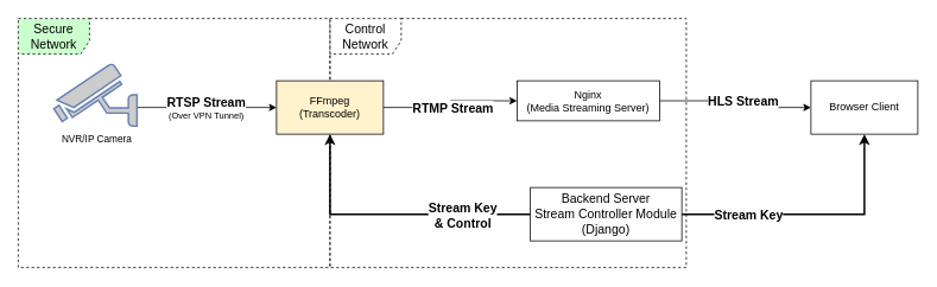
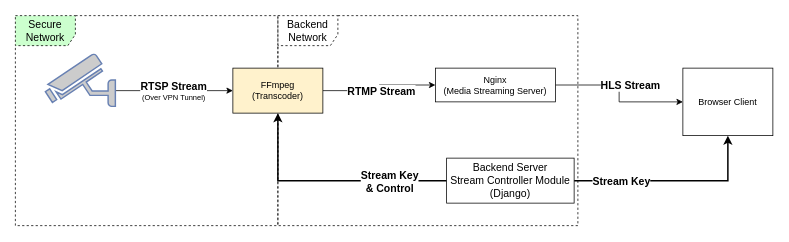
- <mxCell id="2" value="Control&lt;br&gt;Network" style="shape=umlFrame;whiteSpace=wrap;html=1;fontSize=14;dashed=1;width=80;height=40;" vertex="1" parent="1"><mxGeometry x="370" y="20" width="400" height="280" as="geometry" /></mxCell>
+ <mxCell id="2" value="Backend&lt;br&gt;Network" style="shape=umlFrame;whiteSpace=wrap;html=1;fontSize=14;dashed=1;width=80;height=40;" vertex="1" parent="1"><mxGeometry x="370" y="20" width="400" height="280" as="geometry" /></mxCell>
- <mxCell id="13" value="Browser Client" style="whiteSpace=wrap;html=1;rounded=0;" vertex="1" parent="1"><mxGeometry x="910" y="90" width="120" height="60" as="geometry" /></mxCell>
+ <mxCell id="13" value="Browser Client" style="whiteSpace=wrap;html=1;rounded=0;" vertex="1" parent="1"><mxGeometry x="910" y="90" width="120" height="90" as="geometry" /></mxCell>
- <mxCell id="19" value="&lt;font style=&quot;font-size: 11px;&quot;&gt;NVR/IP Camera&lt;/font&gt;" style="text;html=1;strokeColor=none;fillColor=none;align=center;verticalAlign=middle;whiteSpace=wrap;rounded=0;shadow=0;dashed=1;fontSize=10;" vertex="1" parent="1"><mxGeometry x="67" y="141" width="83.33" height="30" as="geometry" /></mxCell>
